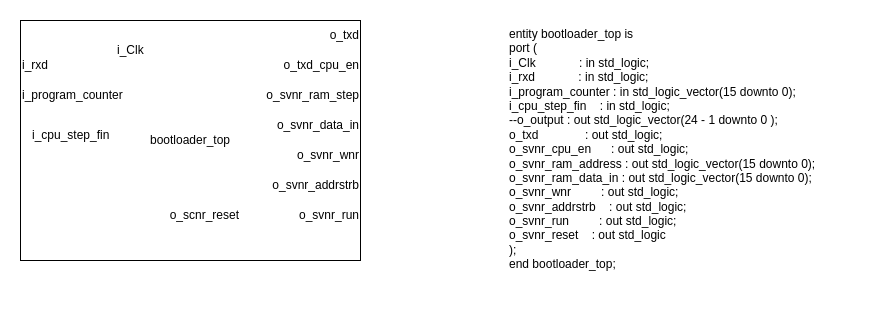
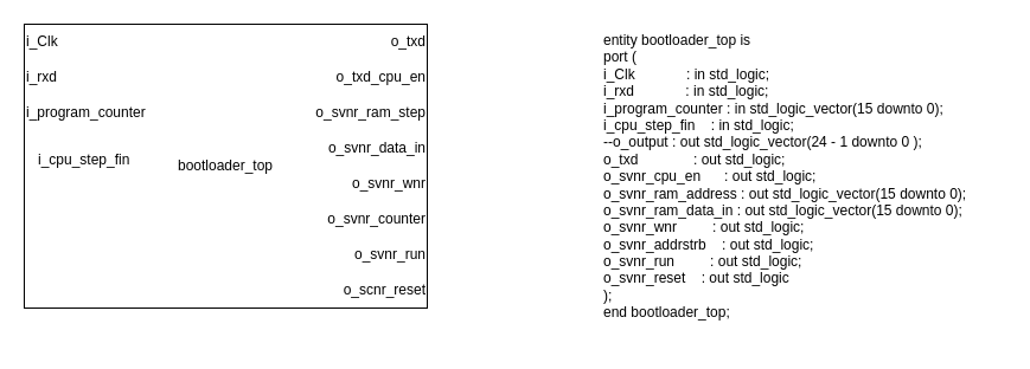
- <mxCell id="4" value="i_Clk" style="text;html=1;align=left;verticalAlign=middle;resizable=0;points=[];autosize=1;strokeColor=none;fillColor=none;" vertex="1" parent="1"><mxGeometry x="115" y="35" width="50" height="30" as="geometry" /></mxCell>
+ <mxCell id="4" value="i_Clk" style="text;html=1;align=left;verticalAlign=middle;resizable=0;points=[];autosize=1;strokeColor=none;fillColor=none;" vertex="1" parent="1"><mxGeometry width="50" height="30" as="geometry" x="20" y="20" /></mxCell>
- <mxCell id="13" value="o_svnr_addrstrb" style="text;html=1;align=right;verticalAlign=middle;resizable=0;points=[];autosize=1;strokeColor=none;fillColor=none;" vertex="1" parent="1"><mxGeometry x="250" y="170" width="110" height="30" as="geometry" /></mxCell>
+ <mxCell id="13" value="o_svnr_counter" style="text;html=1;align=right;verticalAlign=middle;resizable=0;points=[];autosize=1;strokeColor=none;fillColor=none;" vertex="1" parent="1"><mxGeometry x="250" y="170" width="110" height="30" as="geometry" /></mxCell>
- <mxCell id="16" value="o_scnr_reset" style="text;html=1;align=right;verticalAlign=middle;resizable=0;points=[];autosize=1;strokeColor=none;fillColor=none;" vertex="1" parent="1"><mxGeometry x="150" y="200" width="90" height="30" as="geometry" /></mxCell>
+ <mxCell id="16" value="o_scnr_reset" style="text;html=1;align=right;verticalAlign=middle;resizable=0;points=[];autosize=1;strokeColor=none;fillColor=none;" vertex="1" parent="1"><mxGeometry x="270" y="230" width="90" height="30" as="geometry" /></mxCell>
